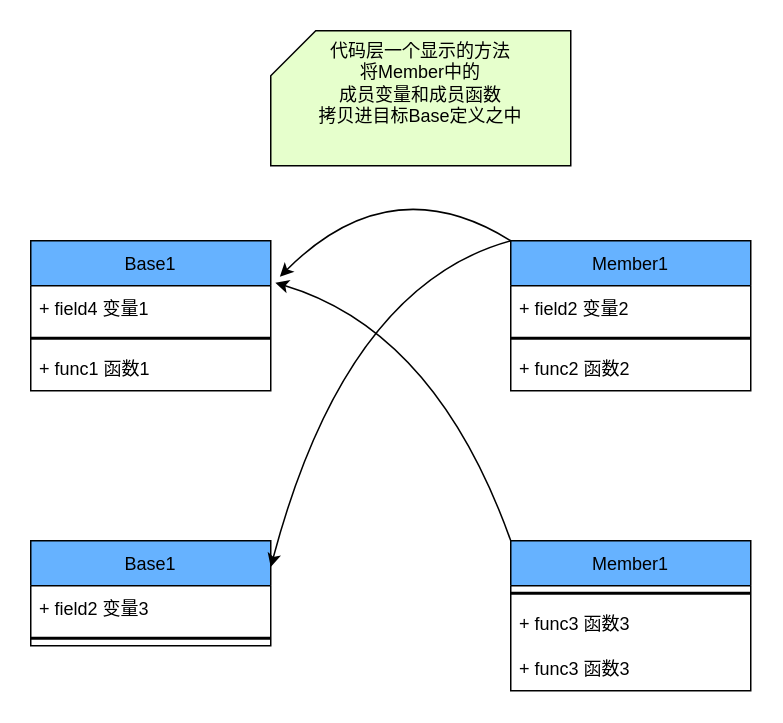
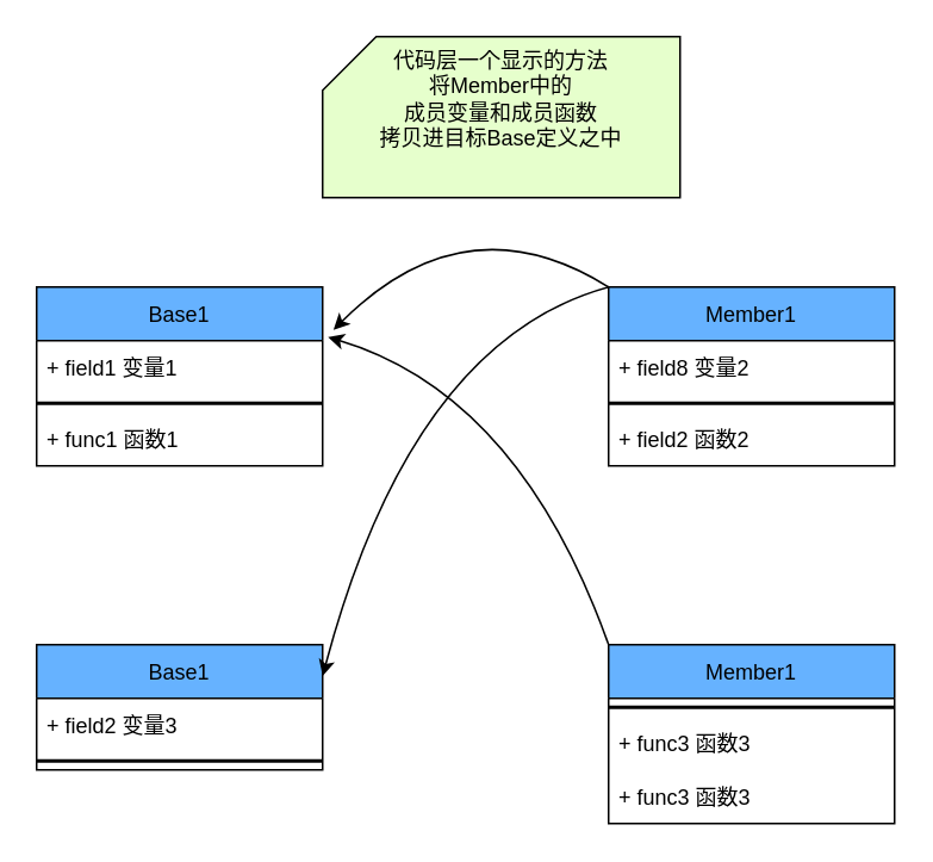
- <mxCell id="3" value="+ field4 变量1" style="text;strokeColor=none;fillColor=none;align=left;verticalAlign=middle;spacingLeft=4;spacingRight=4;overflow=hidden;points=[[0,0.5],[1,0.5]];portConstraint=eastwest;rotatable=0;" vertex="1" parent="2"><mxGeometry y="30" width="160" height="30" as="geometry" /></mxCell>
+ <mxCell id="3" value="+ field1 变量1" style="text;strokeColor=none;fillColor=none;align=left;verticalAlign=middle;spacingLeft=4;spacingRight=4;overflow=hidden;points=[[0,0.5],[1,0.5]];portConstraint=eastwest;rotatable=0;" vertex="1" parent="2"><mxGeometry y="30" width="160" height="30" as="geometry" /></mxCell>
- <mxCell id="7" value="+ field2 变量2" style="text;strokeColor=none;fillColor=none;align=left;verticalAlign=middle;spacingLeft=4;spacingRight=4;overflow=hidden;points=[[0,0.5],[1,0.5]];portConstraint=eastwest;rotatable=0;" parent="6" vertex="1"><mxGeometry y="30" width="160" height="30" as="geometry" /></mxCell>
+ <mxCell id="7" value="+ field8 变量2" style="text;strokeColor=none;fillColor=none;align=left;verticalAlign=middle;spacingLeft=4;spacingRight=4;overflow=hidden;points=[[0,0.5],[1,0.5]];portConstraint=eastwest;rotatable=0;" parent="6" vertex="1"><mxGeometry y="30" width="160" height="30" as="geometry" /></mxCell>
- <mxCell id="9" value="+ func2 函数2" style="text;strokeColor=none;fillColor=none;align=left;verticalAlign=middle;spacingLeft=4;spacingRight=4;overflow=hidden;points=[[0,0.5],[1,0.5]];portConstraint=eastwest;rotatable=0;" parent="6" vertex="1"><mxGeometry y="70" width="160" height="30" as="geometry" /></mxCell>
+ <mxCell id="9" value="+ field2 函数2" style="text;strokeColor=none;fillColor=none;align=left;verticalAlign=middle;spacingLeft=4;spacingRight=4;overflow=hidden;points=[[0,0.5],[1,0.5]];portConstraint=eastwest;rotatable=0;" parent="6" vertex="1"><mxGeometry y="70" width="160" height="30" as="geometry" /></mxCell>
